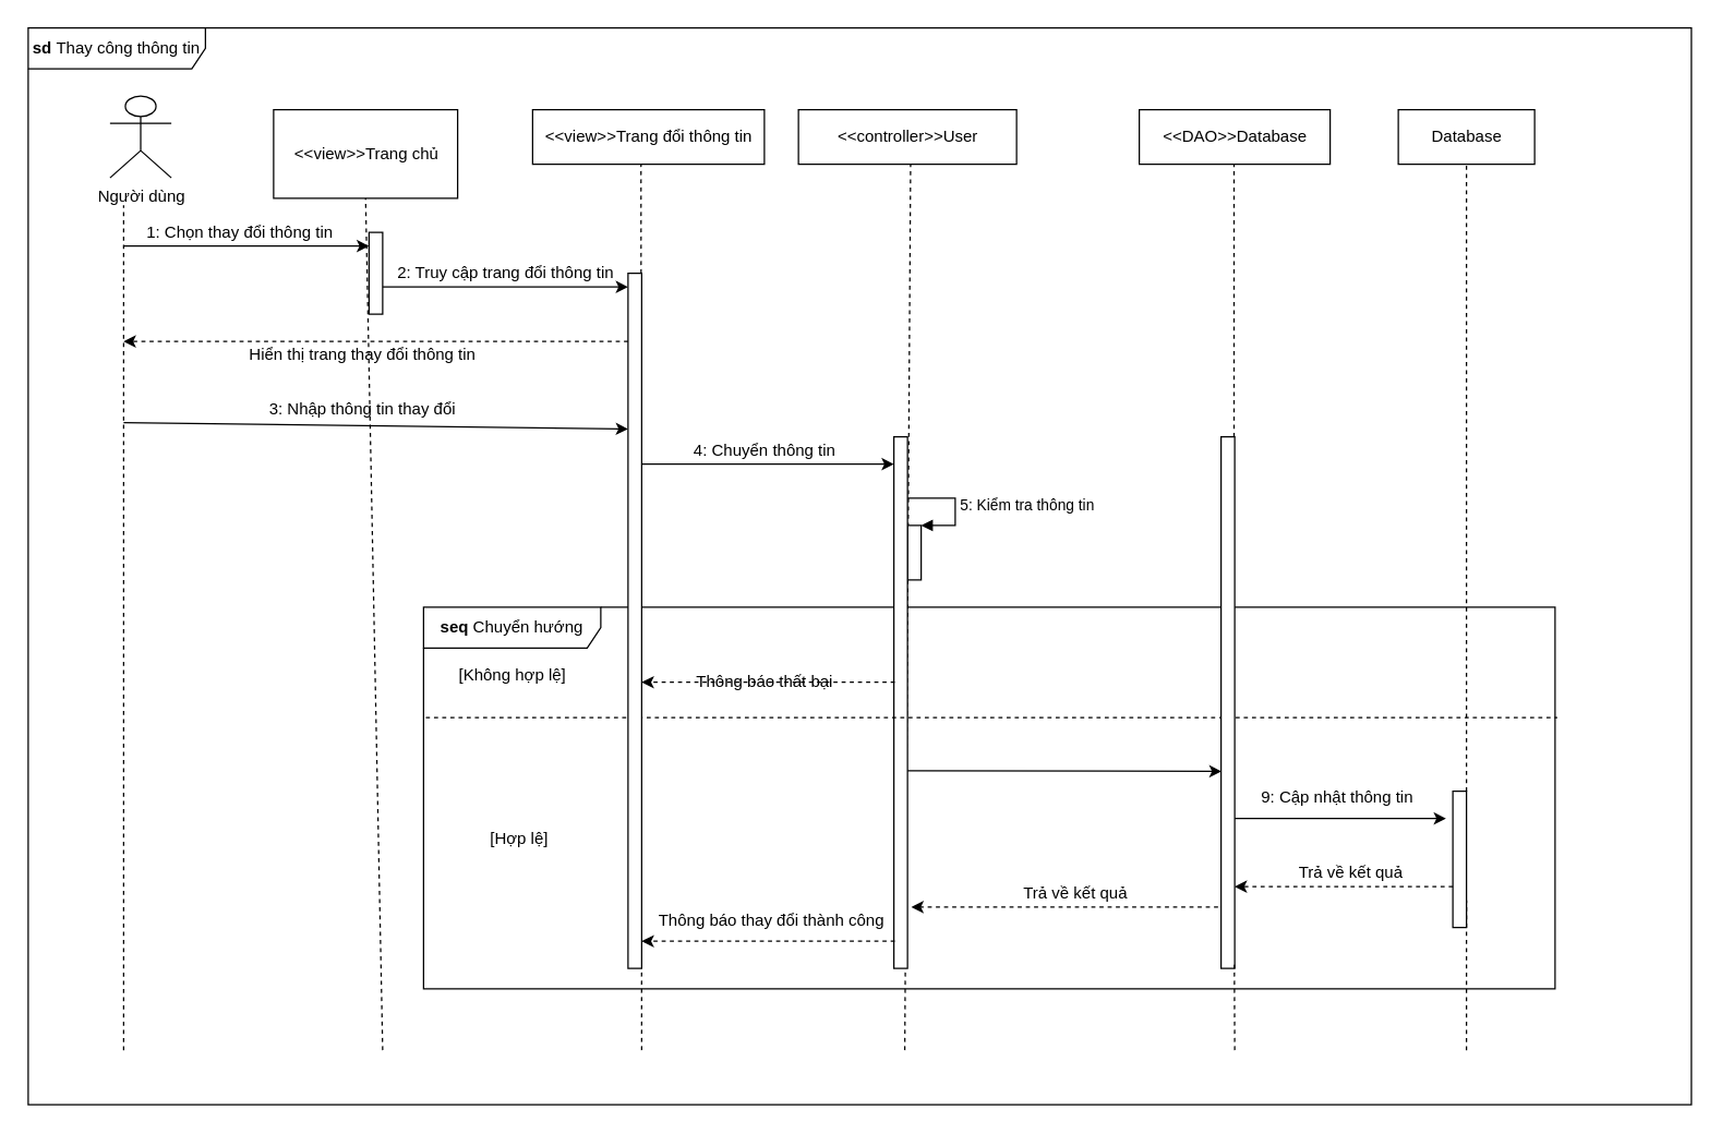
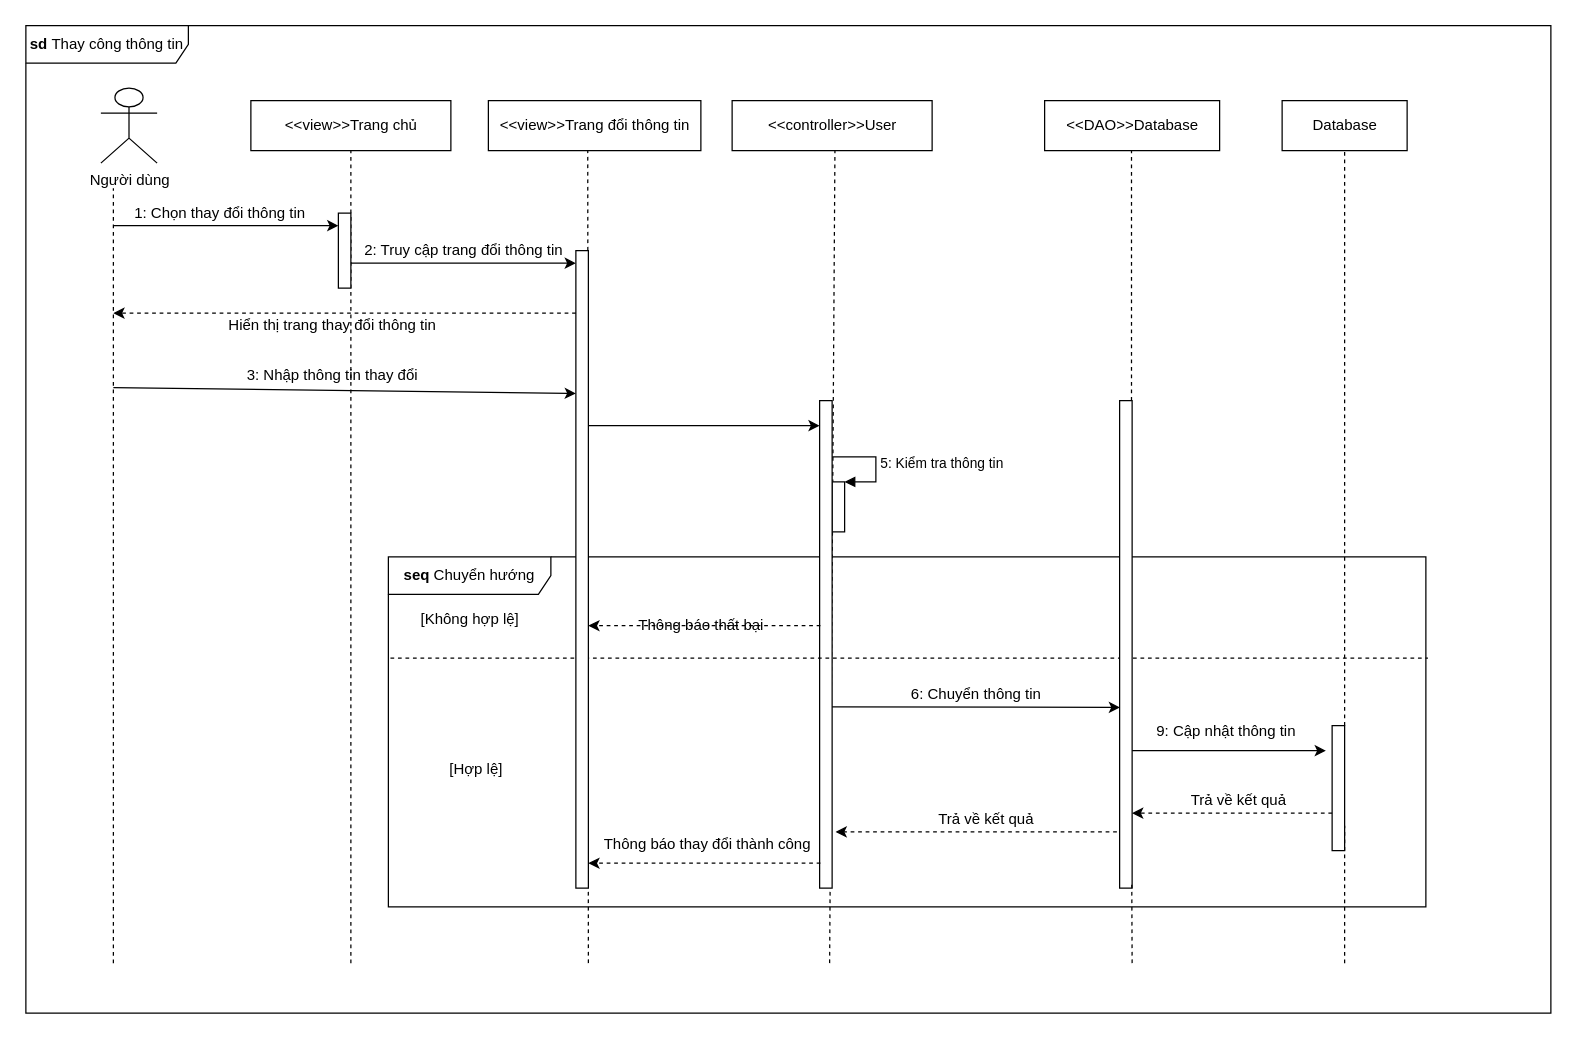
- <mxCell id="5" value="&amp;lt;&amp;lt;view&amp;gt;&amp;gt;Trang chủ" style="html=1;" parent="1" vertex="1"><mxGeometry x="200" y="80" width="135" height="65" as="geometry" /></mxCell>
+ <mxCell id="5" value="&amp;lt;&amp;lt;view&amp;gt;&amp;gt;Trang chủ" style="html=1;" parent="1" vertex="1"><mxGeometry x="200" y="80" width="160" height="40" as="geometry" /></mxCell>
- <mxCell id="33" value="4: Chuyển thông tin" style="text;html=1;align=center;verticalAlign=middle;resizable=0;points=[];autosize=1;strokeColor=none;fillColor=none;" vertex="1" parent="1"><mxGeometry x="495" y="315" width="130" height="30" as="geometry" /></mxCell>
+ <mxCell id="41" value="6: Chuyển thông tin" style="text;html=1;align=center;verticalAlign=middle;resizable=0;points=[];autosize=1;strokeColor=none;fillColor=none;" vertex="1" parent="1"><mxGeometry x="715.3" y="540" width="130" height="30" as="geometry" /></mxCell>
